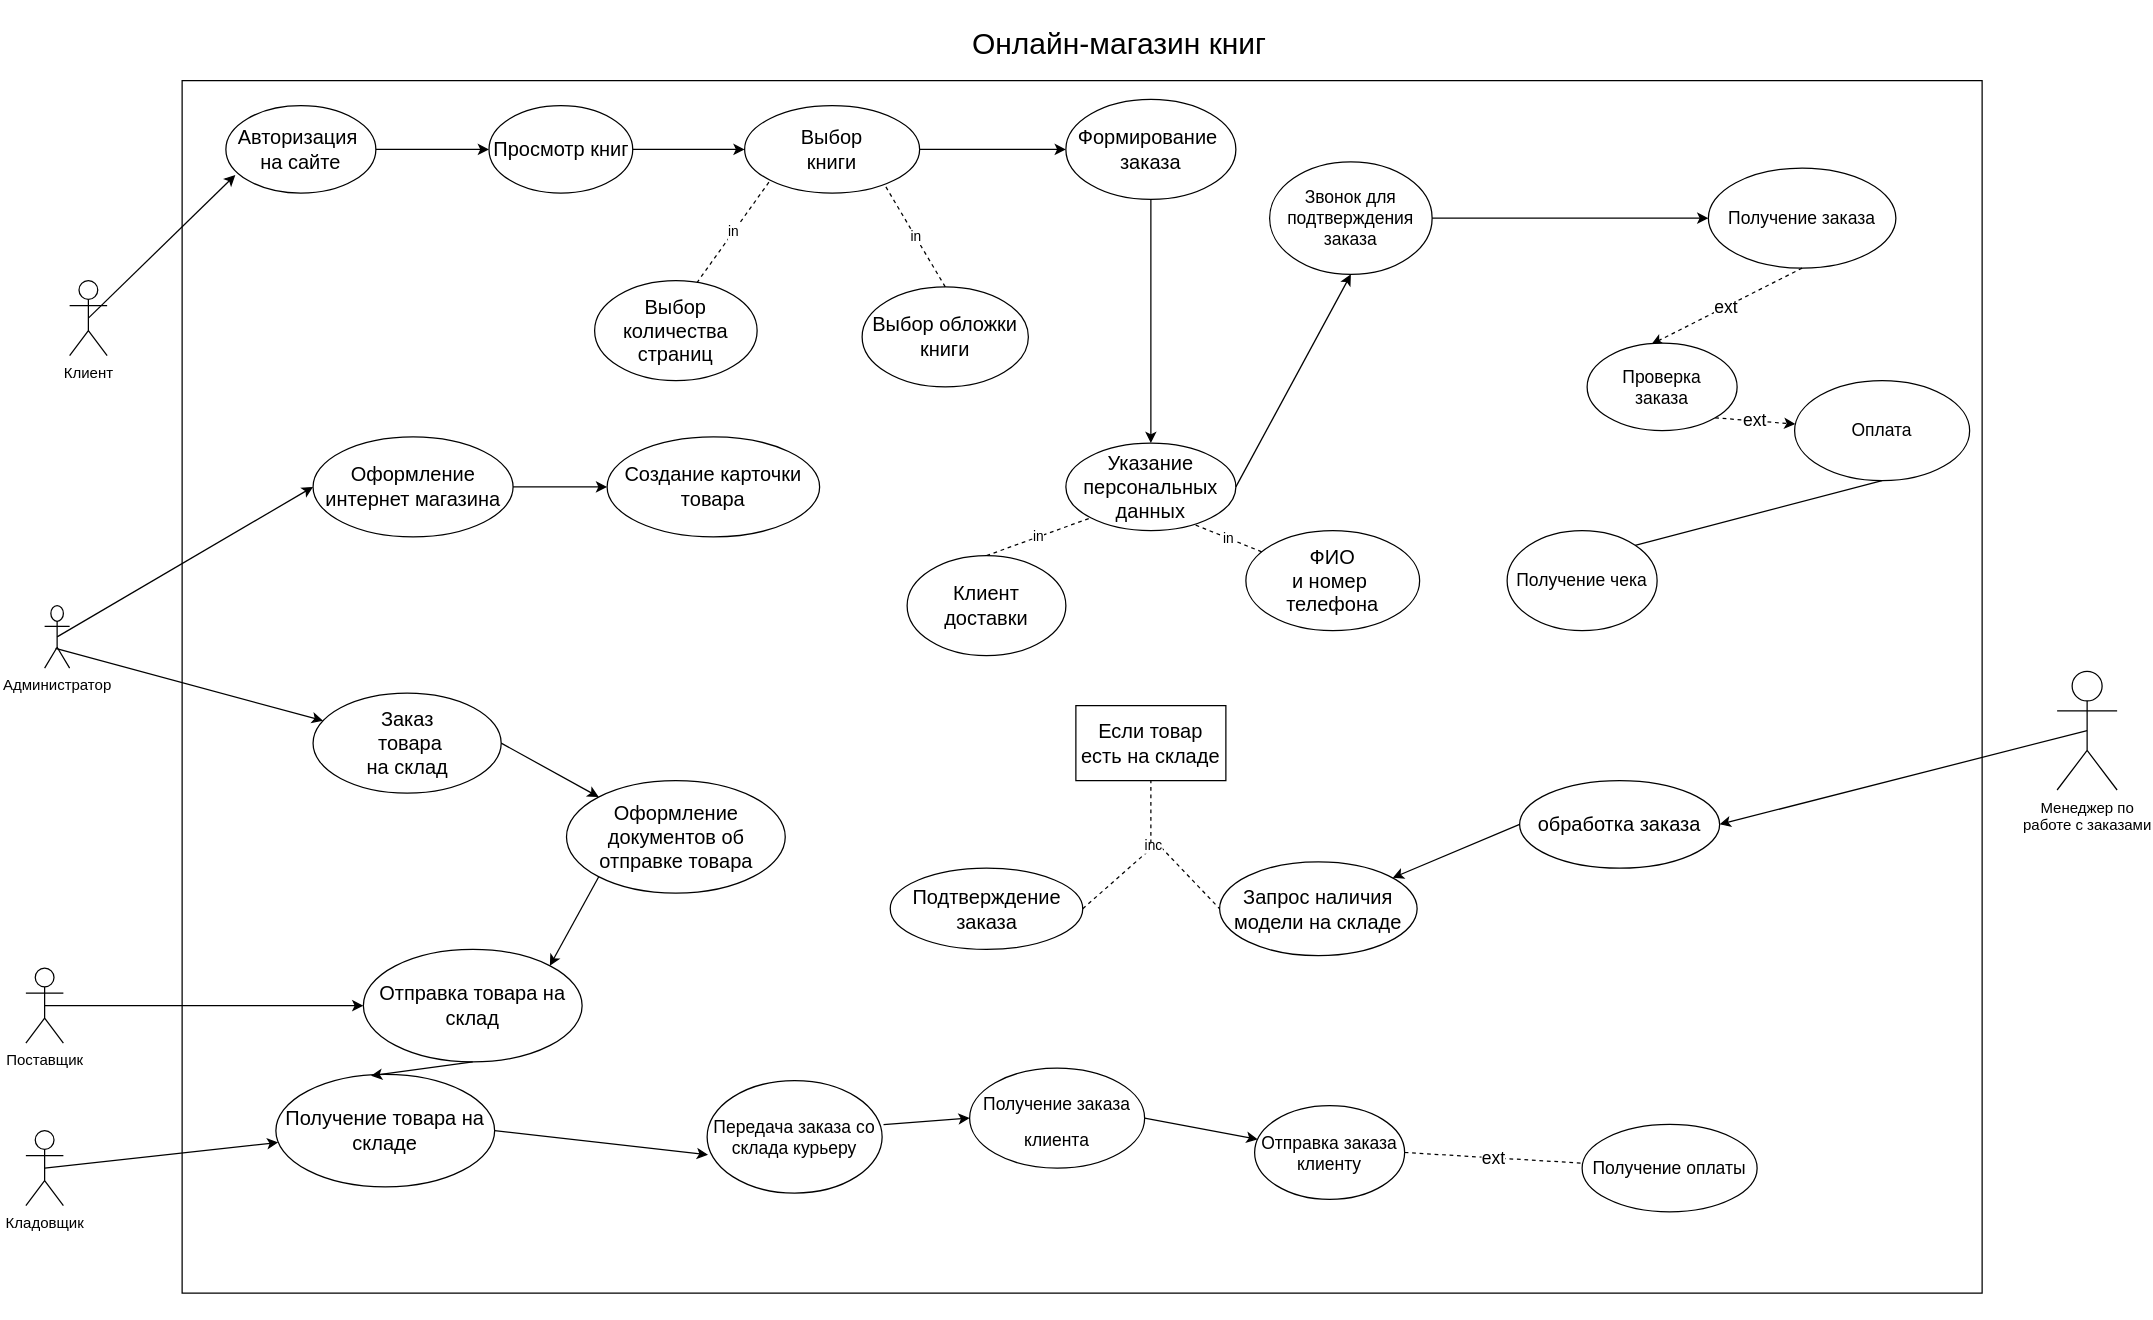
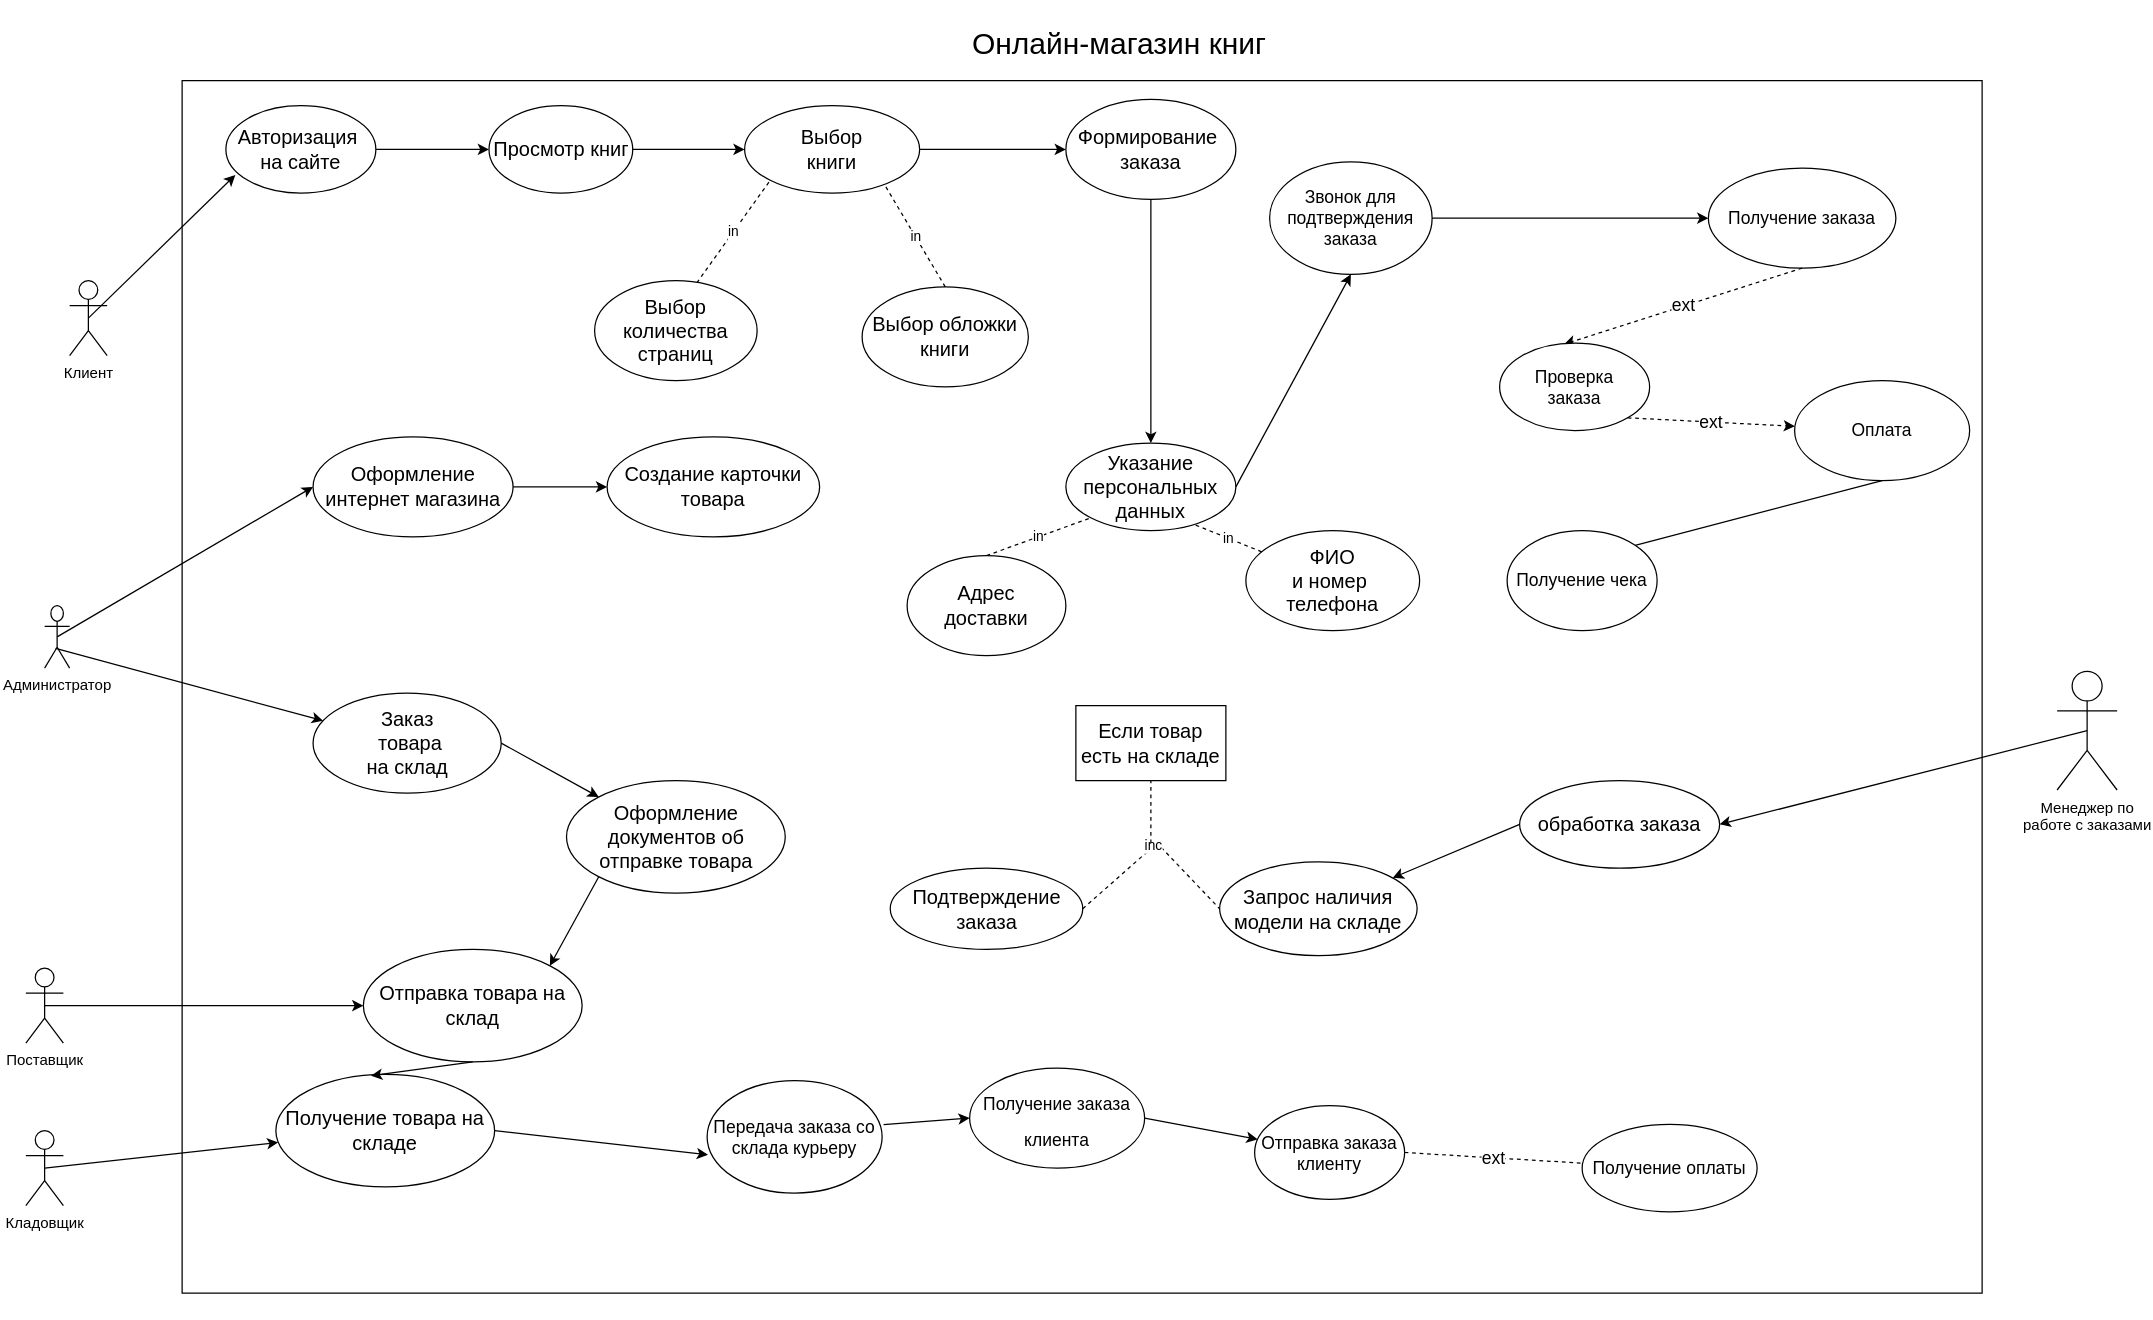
- <mxCell id="55" value="Проверка&lt;br&gt;заказа" style="ellipse;whiteSpace=wrap;html=1;fontSize=14;" parent="1" vertex="1"><mxGeometry x="1269" y="274" width="120" height="70" as="geometry" /></mxCell>
+ <mxCell id="55" value="Проверка&lt;br&gt;заказа" style="ellipse;whiteSpace=wrap;html=1;fontSize=14;" parent="1" vertex="1"><mxGeometry x="1199" y="274" width="120" height="70" as="geometry" /></mxCell>
- <mxCell id="20" value="Клиент&lt;br style=&quot;font-size: 16px;&quot;&gt;доставки" style="ellipse;whiteSpace=wrap;html=1;fontSize=16;" parent="1" vertex="1"><mxGeometry x="725" y="444" width="127" height="80" as="geometry" /></mxCell>
+ <mxCell id="20" value="Адрес&lt;br style=&quot;font-size: 16px;&quot;&gt;доставки" style="ellipse;whiteSpace=wrap;html=1;fontSize=16;" parent="1" vertex="1"><mxGeometry x="725" y="444" width="127" height="80" as="geometry" /></mxCell>
